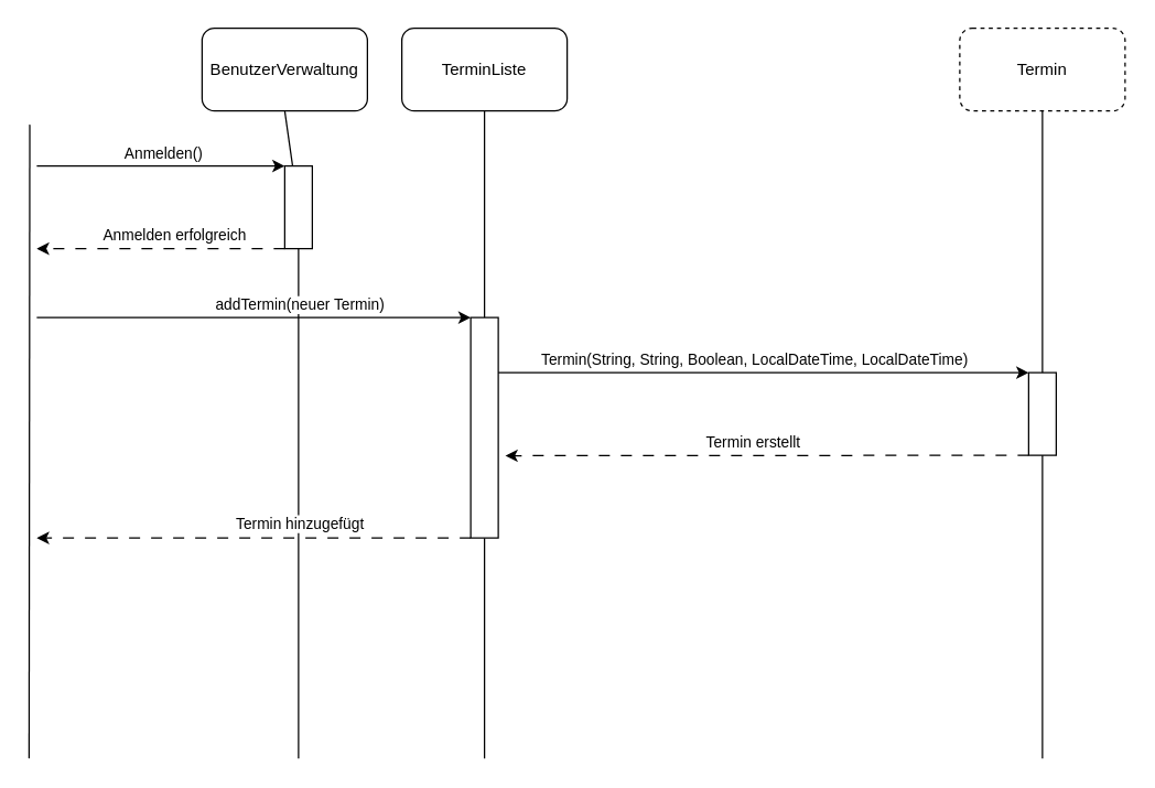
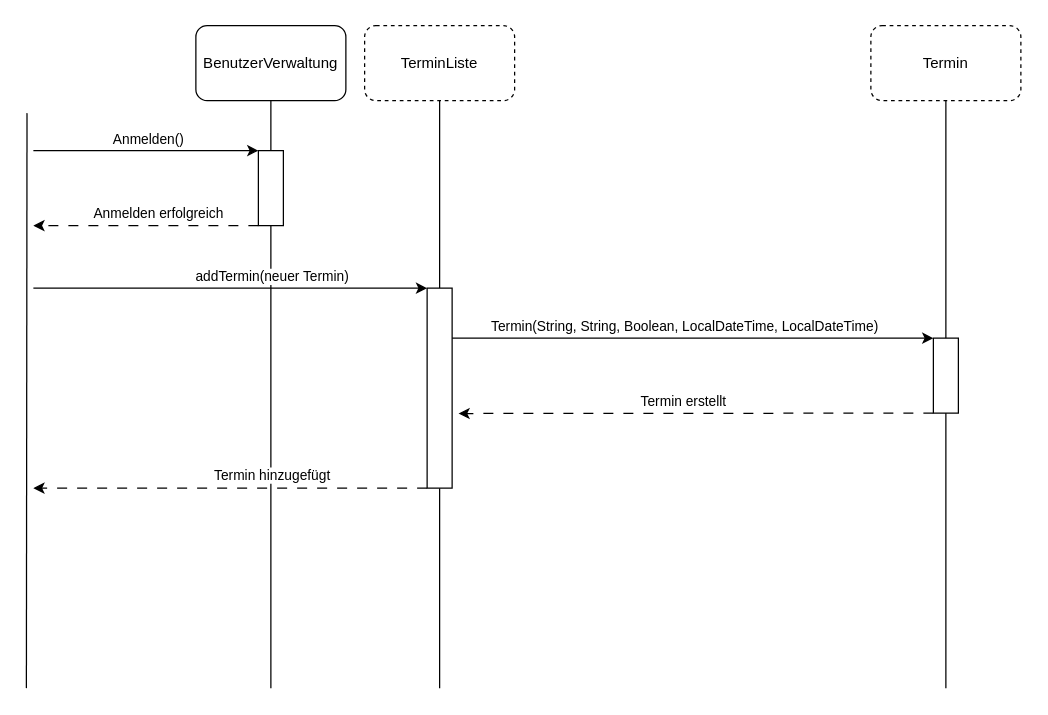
- <mxCell id="2" value="BenutzerVerwaltung" style="rounded=1;whiteSpace=wrap;html=1;" vertex="1" parent="1"><mxGeometry x="146" y="20" width="120" height="60" as="geometry" /></mxCell>
+ <mxCell id="2" value="BenutzerVerwaltung" style="rounded=1;whiteSpace=wrap;html=1;" vertex="1" parent="1"><mxGeometry x="156" y="20" width="120" height="60" as="geometry" /></mxCell>
- <mxCell id="4" value="TerminListe" style="rounded=1;whiteSpace=wrap;html=1;" vertex="1" parent="1"><mxGeometry x="291" y="20" width="120" height="60" as="geometry" /></mxCell>
+ <mxCell id="4" value="TerminListe" style="rounded=1;whiteSpace=wrap;html=1;dashed=1;" vertex="1" parent="1"><mxGeometry x="291" y="20" width="120" height="60" as="geometry" /></mxCell>
